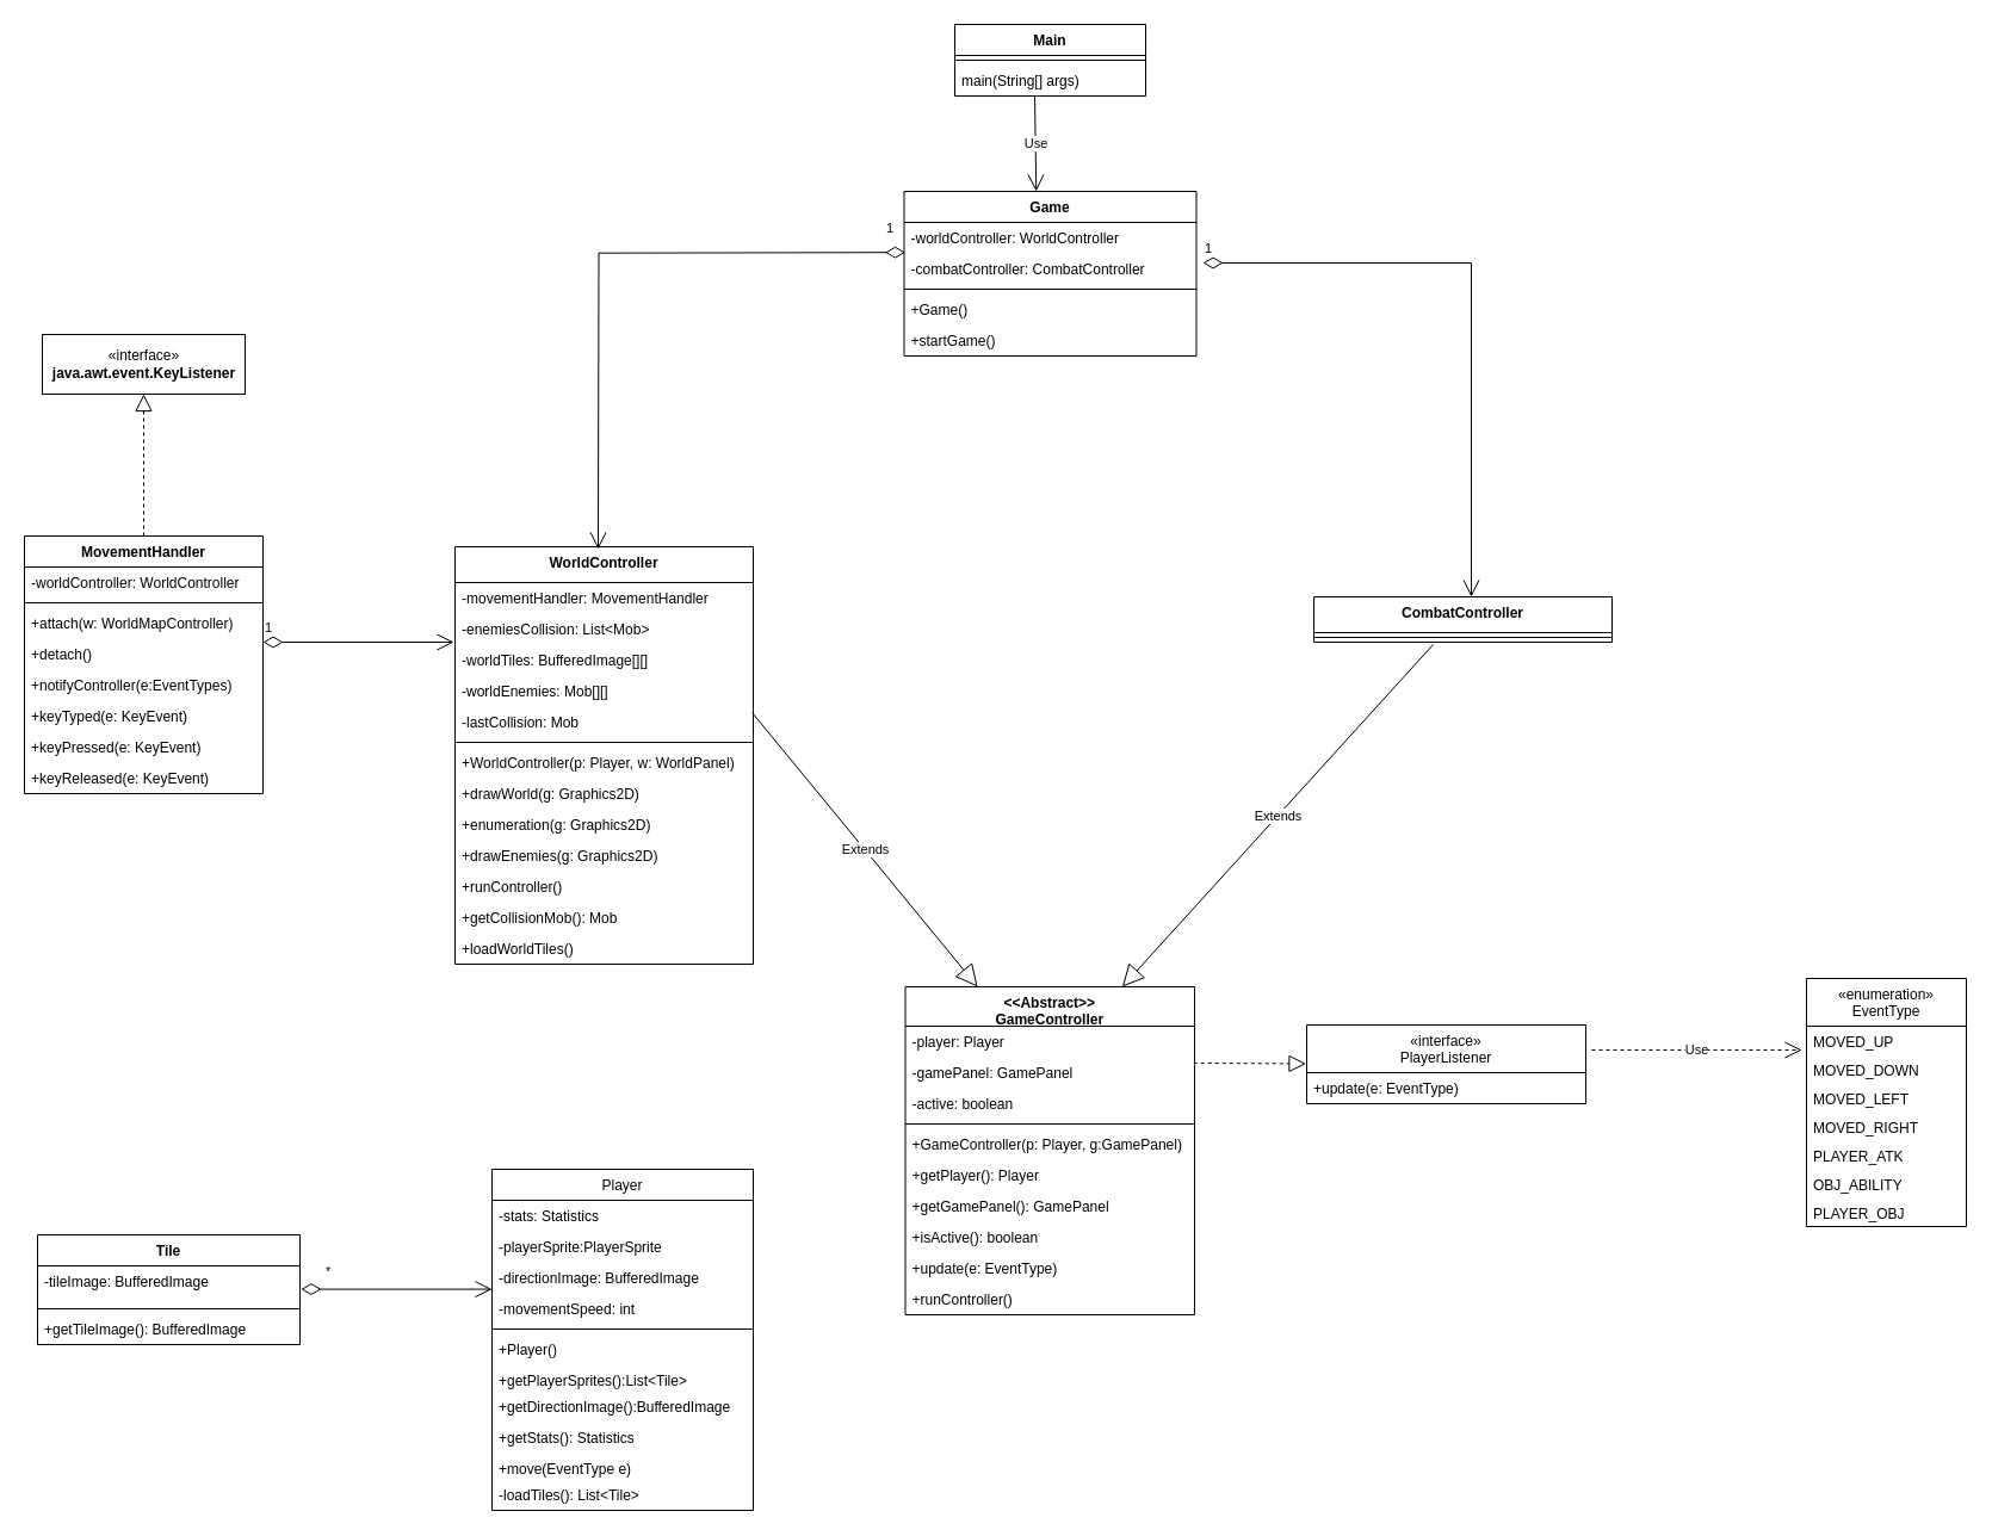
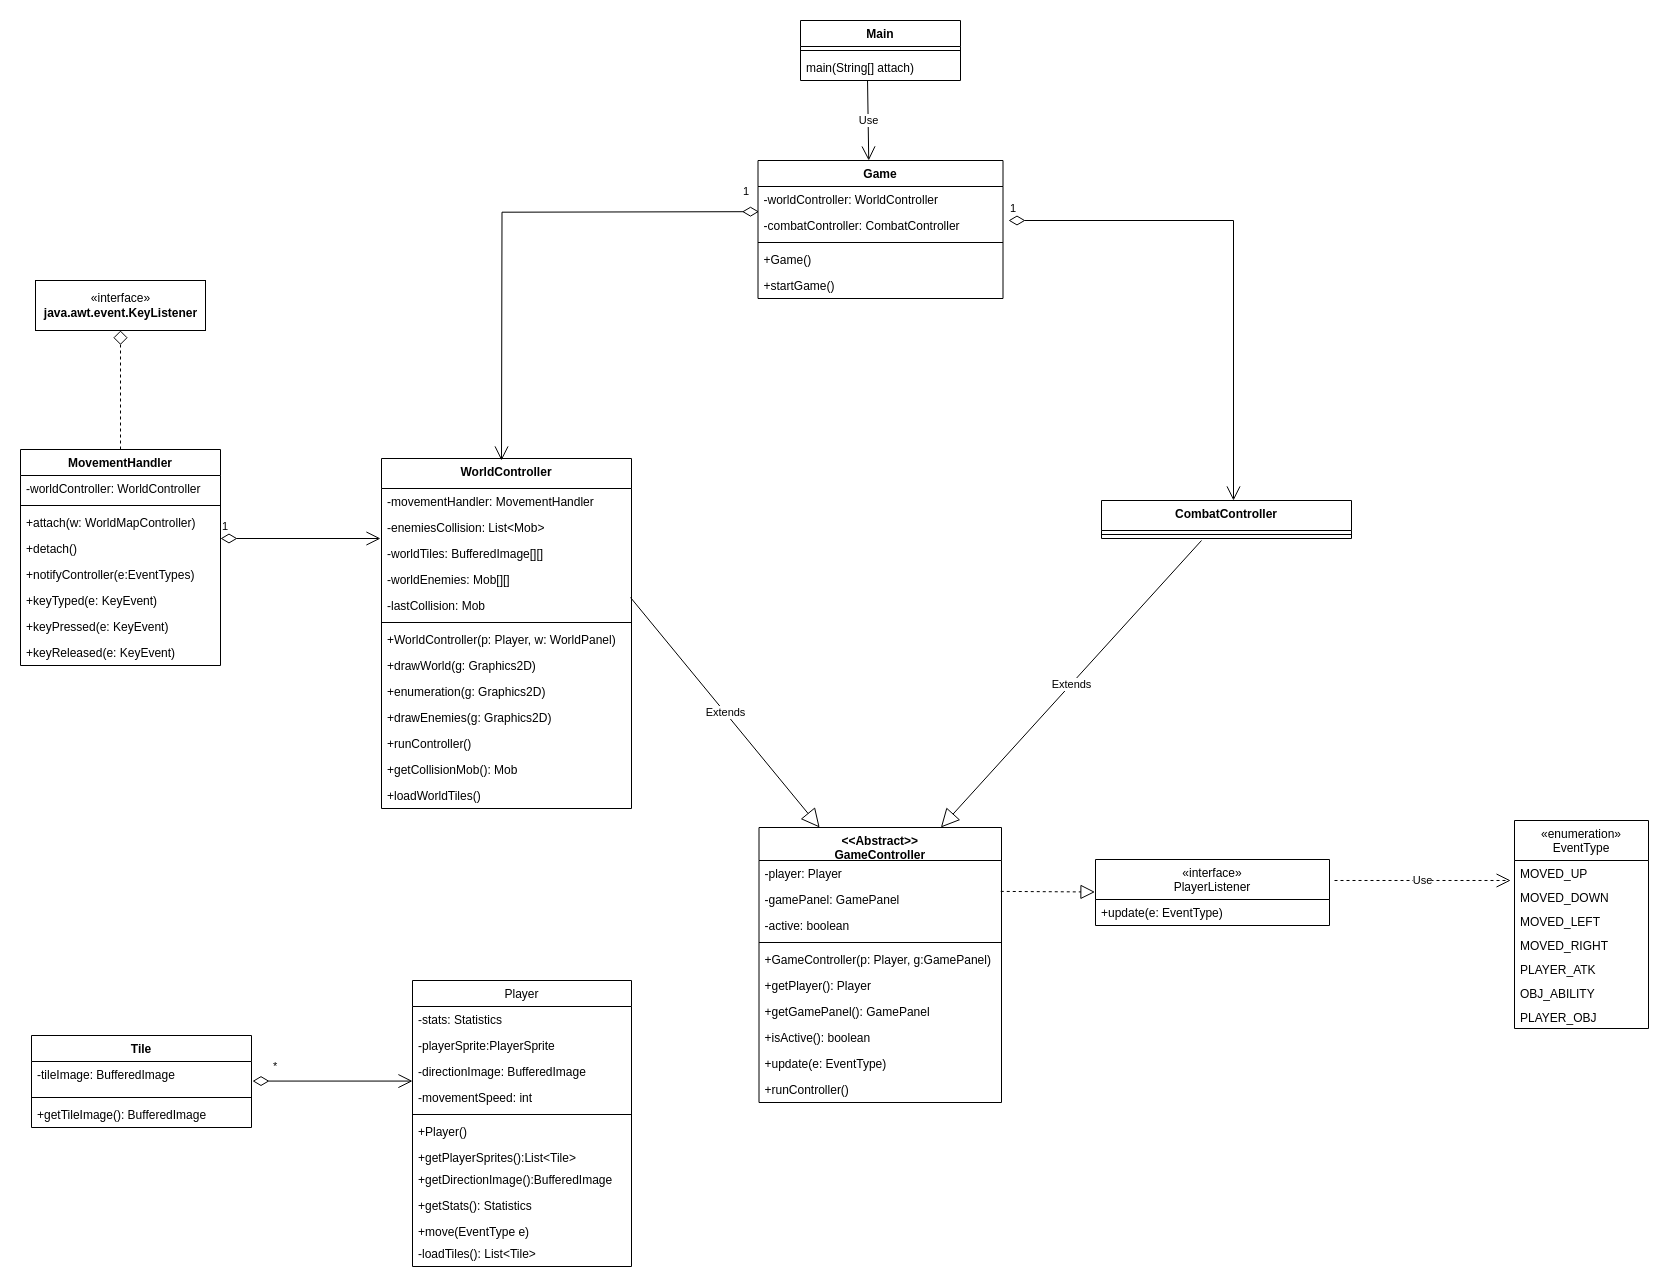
- <mxCell id="4" value="main(String[] args)" style="text;strokeColor=none;fillColor=none;align=left;verticalAlign=top;spacingLeft=4;spacingRight=4;overflow=hidden;rotatable=0;points=[[0,0.5],[1,0.5]];portConstraint=eastwest;" parent="2" vertex="1"><mxGeometry y="34" width="160" height="26" as="geometry" /></mxCell>
+ <mxCell id="4" value="main(String[] attach)" style="text;strokeColor=none;fillColor=none;align=left;verticalAlign=top;spacingLeft=4;spacingRight=4;overflow=hidden;rotatable=0;points=[[0,0.5],[1,0.5]];portConstraint=eastwest;" parent="2" vertex="1"><mxGeometry y="34" width="160" height="26" as="geometry" /></mxCell>
- <mxCell id="29" value="" style="endArrow=block;dashed=1;endFill=0;endSize=12;html=1;rounded=0;exitX=0.5;exitY=0;exitDx=0;exitDy=0;entryX=0.5;entryY=1;entryDx=0;entryDy=0;" parent="1" source="30" target="28" edge="1"><mxGeometry width="160" relative="1" as="geometry"><mxPoint x="-162.8" y="383.544" as="sourcePoint" /><mxPoint x="32" y="435" as="targetPoint" /></mxGeometry></mxCell>
+ <mxCell id="29" value="" style="endArrow=diamond;dashed=1;endFill=0;endSize=12;html=1;rounded=0;exitX=0.5;exitY=0;exitDx=0;exitDy=0;entryX=0.5;entryY=1;entryDx=0;entryDy=0;" parent="1" source="30" target="28" edge="1"><mxGeometry width="160" relative="1" as="geometry"><mxPoint x="-162.8" y="383.544" as="sourcePoint" /><mxPoint x="32" y="435" as="targetPoint" /></mxGeometry></mxCell>
